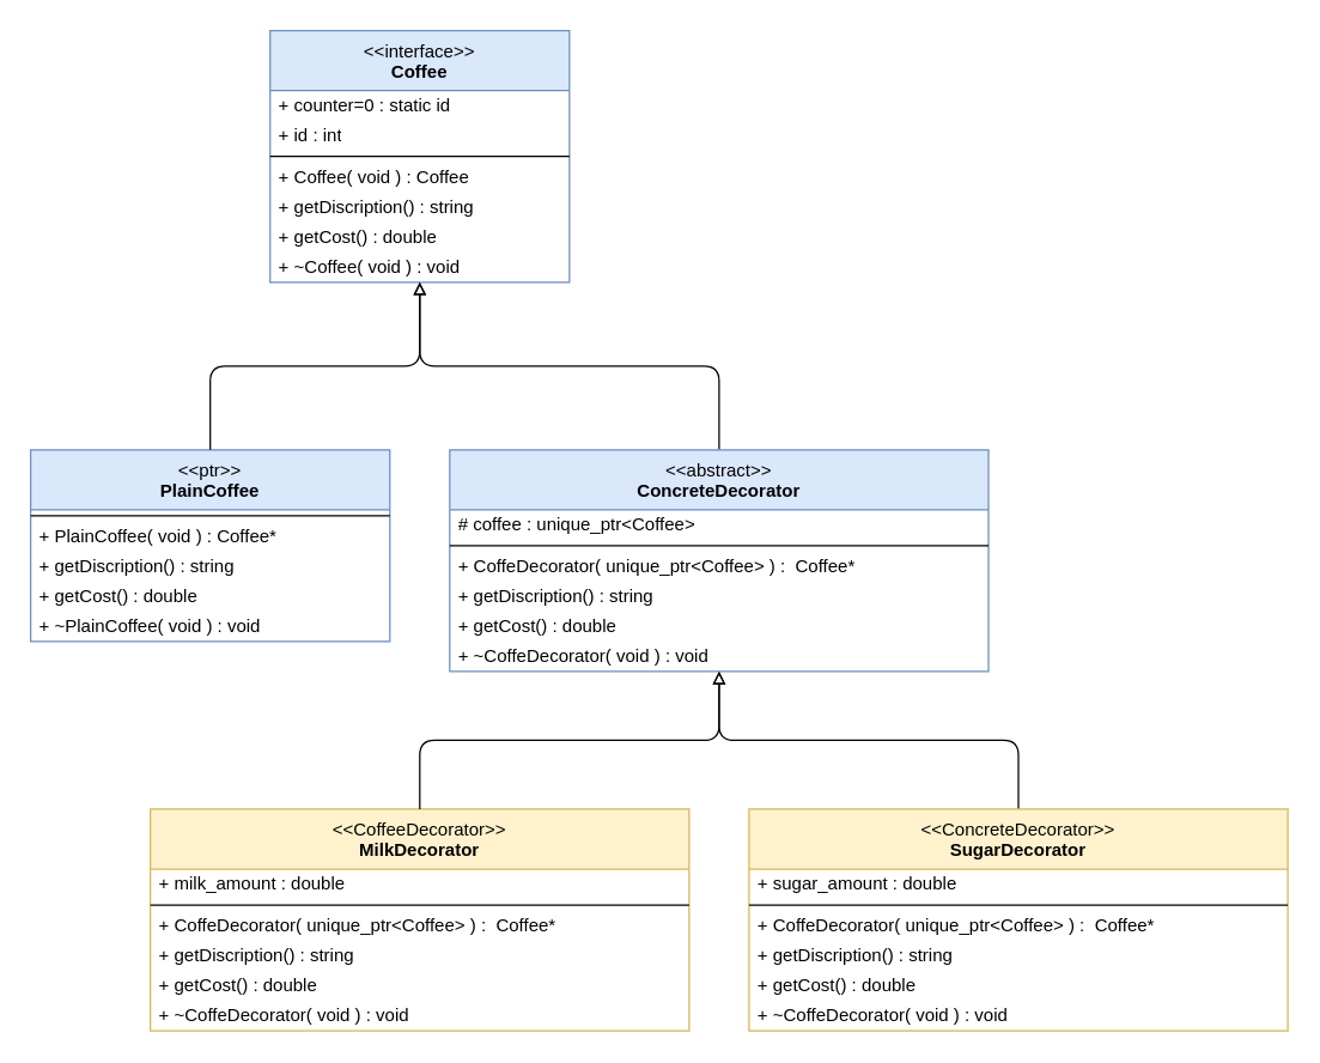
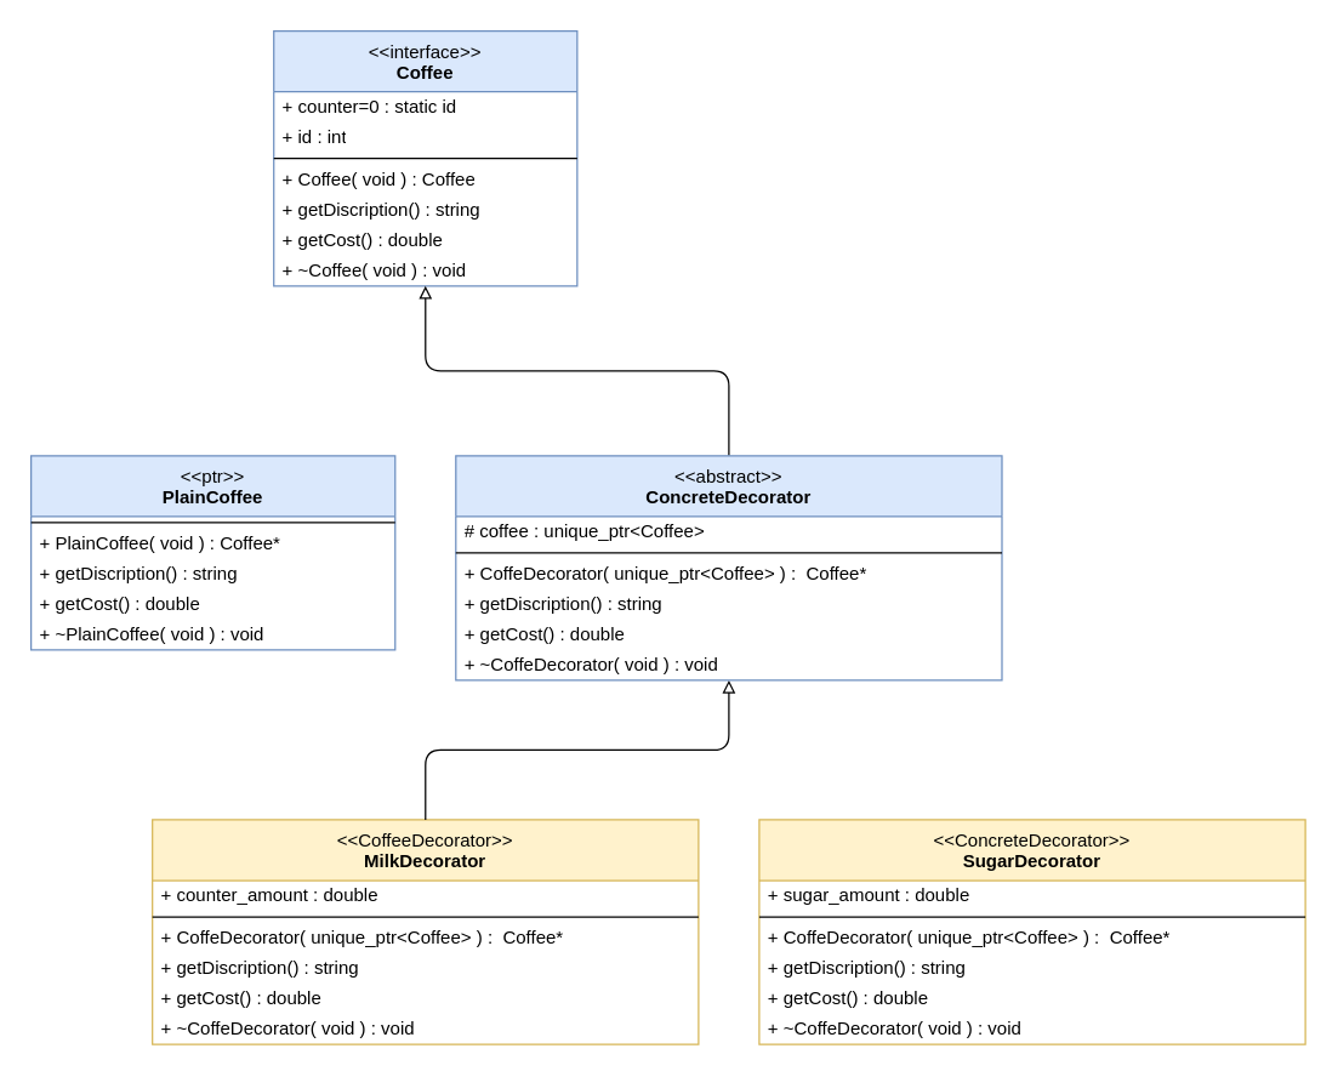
- <mxCell id="40" style="html=1;endArrow=block;endFill=0;exitX=0.5;exitY=0;exitDx=0;exitDy=0;elbow=vertical;edgeStyle=orthogonalEdgeStyle;" parent="1" source="10" target="2" edge="1"><mxGeometry relative="1" as="geometry" /></mxCell>
- <mxCell id="32" style="edgeStyle=orthogonalEdgeStyle;html=1;entryX=0.5;entryY=1;entryDx=0;entryDy=0;endArrow=block;endFill=0;" parent="1" source="33" target="25" edge="1"><mxGeometry relative="1" as="geometry" /></mxCell>
- <mxCell id="17" value="+ milk_amount : double" style="text;html=1;strokeColor=none;fillColor=none;align=left;verticalAlign=middle;spacingLeft=4;spacingRight=4;overflow=hidden;rotatable=0;points=[[0,0.5],[1,0.5]];portConstraint=eastwest;whiteSpace=wrap;" parent="16" vertex="1"><mxGeometry y="40" width="360" height="20" as="geometry" /></mxCell>
+ <mxCell id="17" value="+ counter_amount : double" style="text;html=1;strokeColor=none;fillColor=none;align=left;verticalAlign=middle;spacingLeft=4;spacingRight=4;overflow=hidden;rotatable=0;points=[[0,0.5],[1,0.5]];portConstraint=eastwest;whiteSpace=wrap;" parent="16" vertex="1"><mxGeometry y="40" width="360" height="20" as="geometry" /></mxCell>
